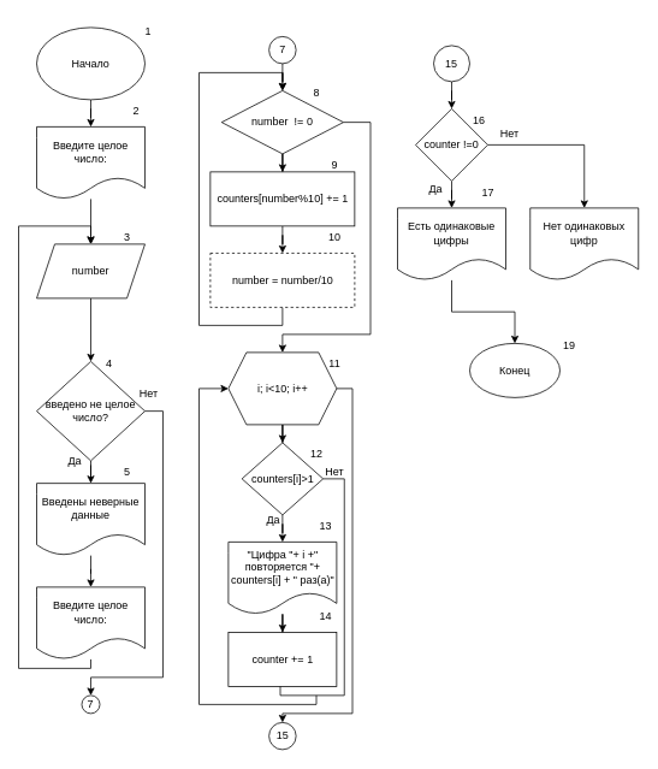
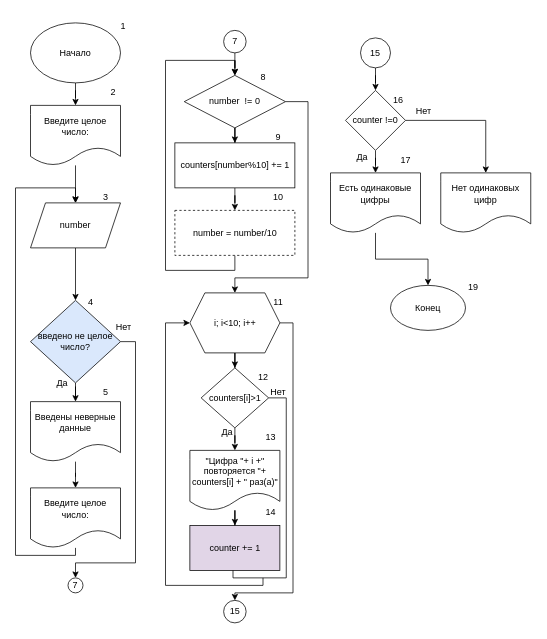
- <mxCell id="8" value="введено не целое число?" style="rhombus;whiteSpace=wrap;html=1;" parent="1" vertex="1"><mxGeometry x="40" y="400" width="120" height="110" as="geometry" /></mxCell>
+ <mxCell id="8" value="введено не целое число?" style="rhombus;whiteSpace=wrap;html=1;fillColor=#dae8fc;" parent="1" vertex="1"><mxGeometry x="40" y="400" width="120" height="110" as="geometry" /></mxCell>
- <mxCell id="30" value="counter += 1" style="rounded=0;whiteSpace=wrap;html=1;" parent="1" vertex="1"><mxGeometry x="252.5" y="700" width="120" height="60" as="geometry" /></mxCell>
+ <mxCell id="30" value="counter += 1" style="rounded=0;whiteSpace=wrap;html=1;fillColor=#e1d5e7;" parent="1" vertex="1"><mxGeometry x="252.5" y="700" width="120" height="60" as="geometry" /></mxCell>
